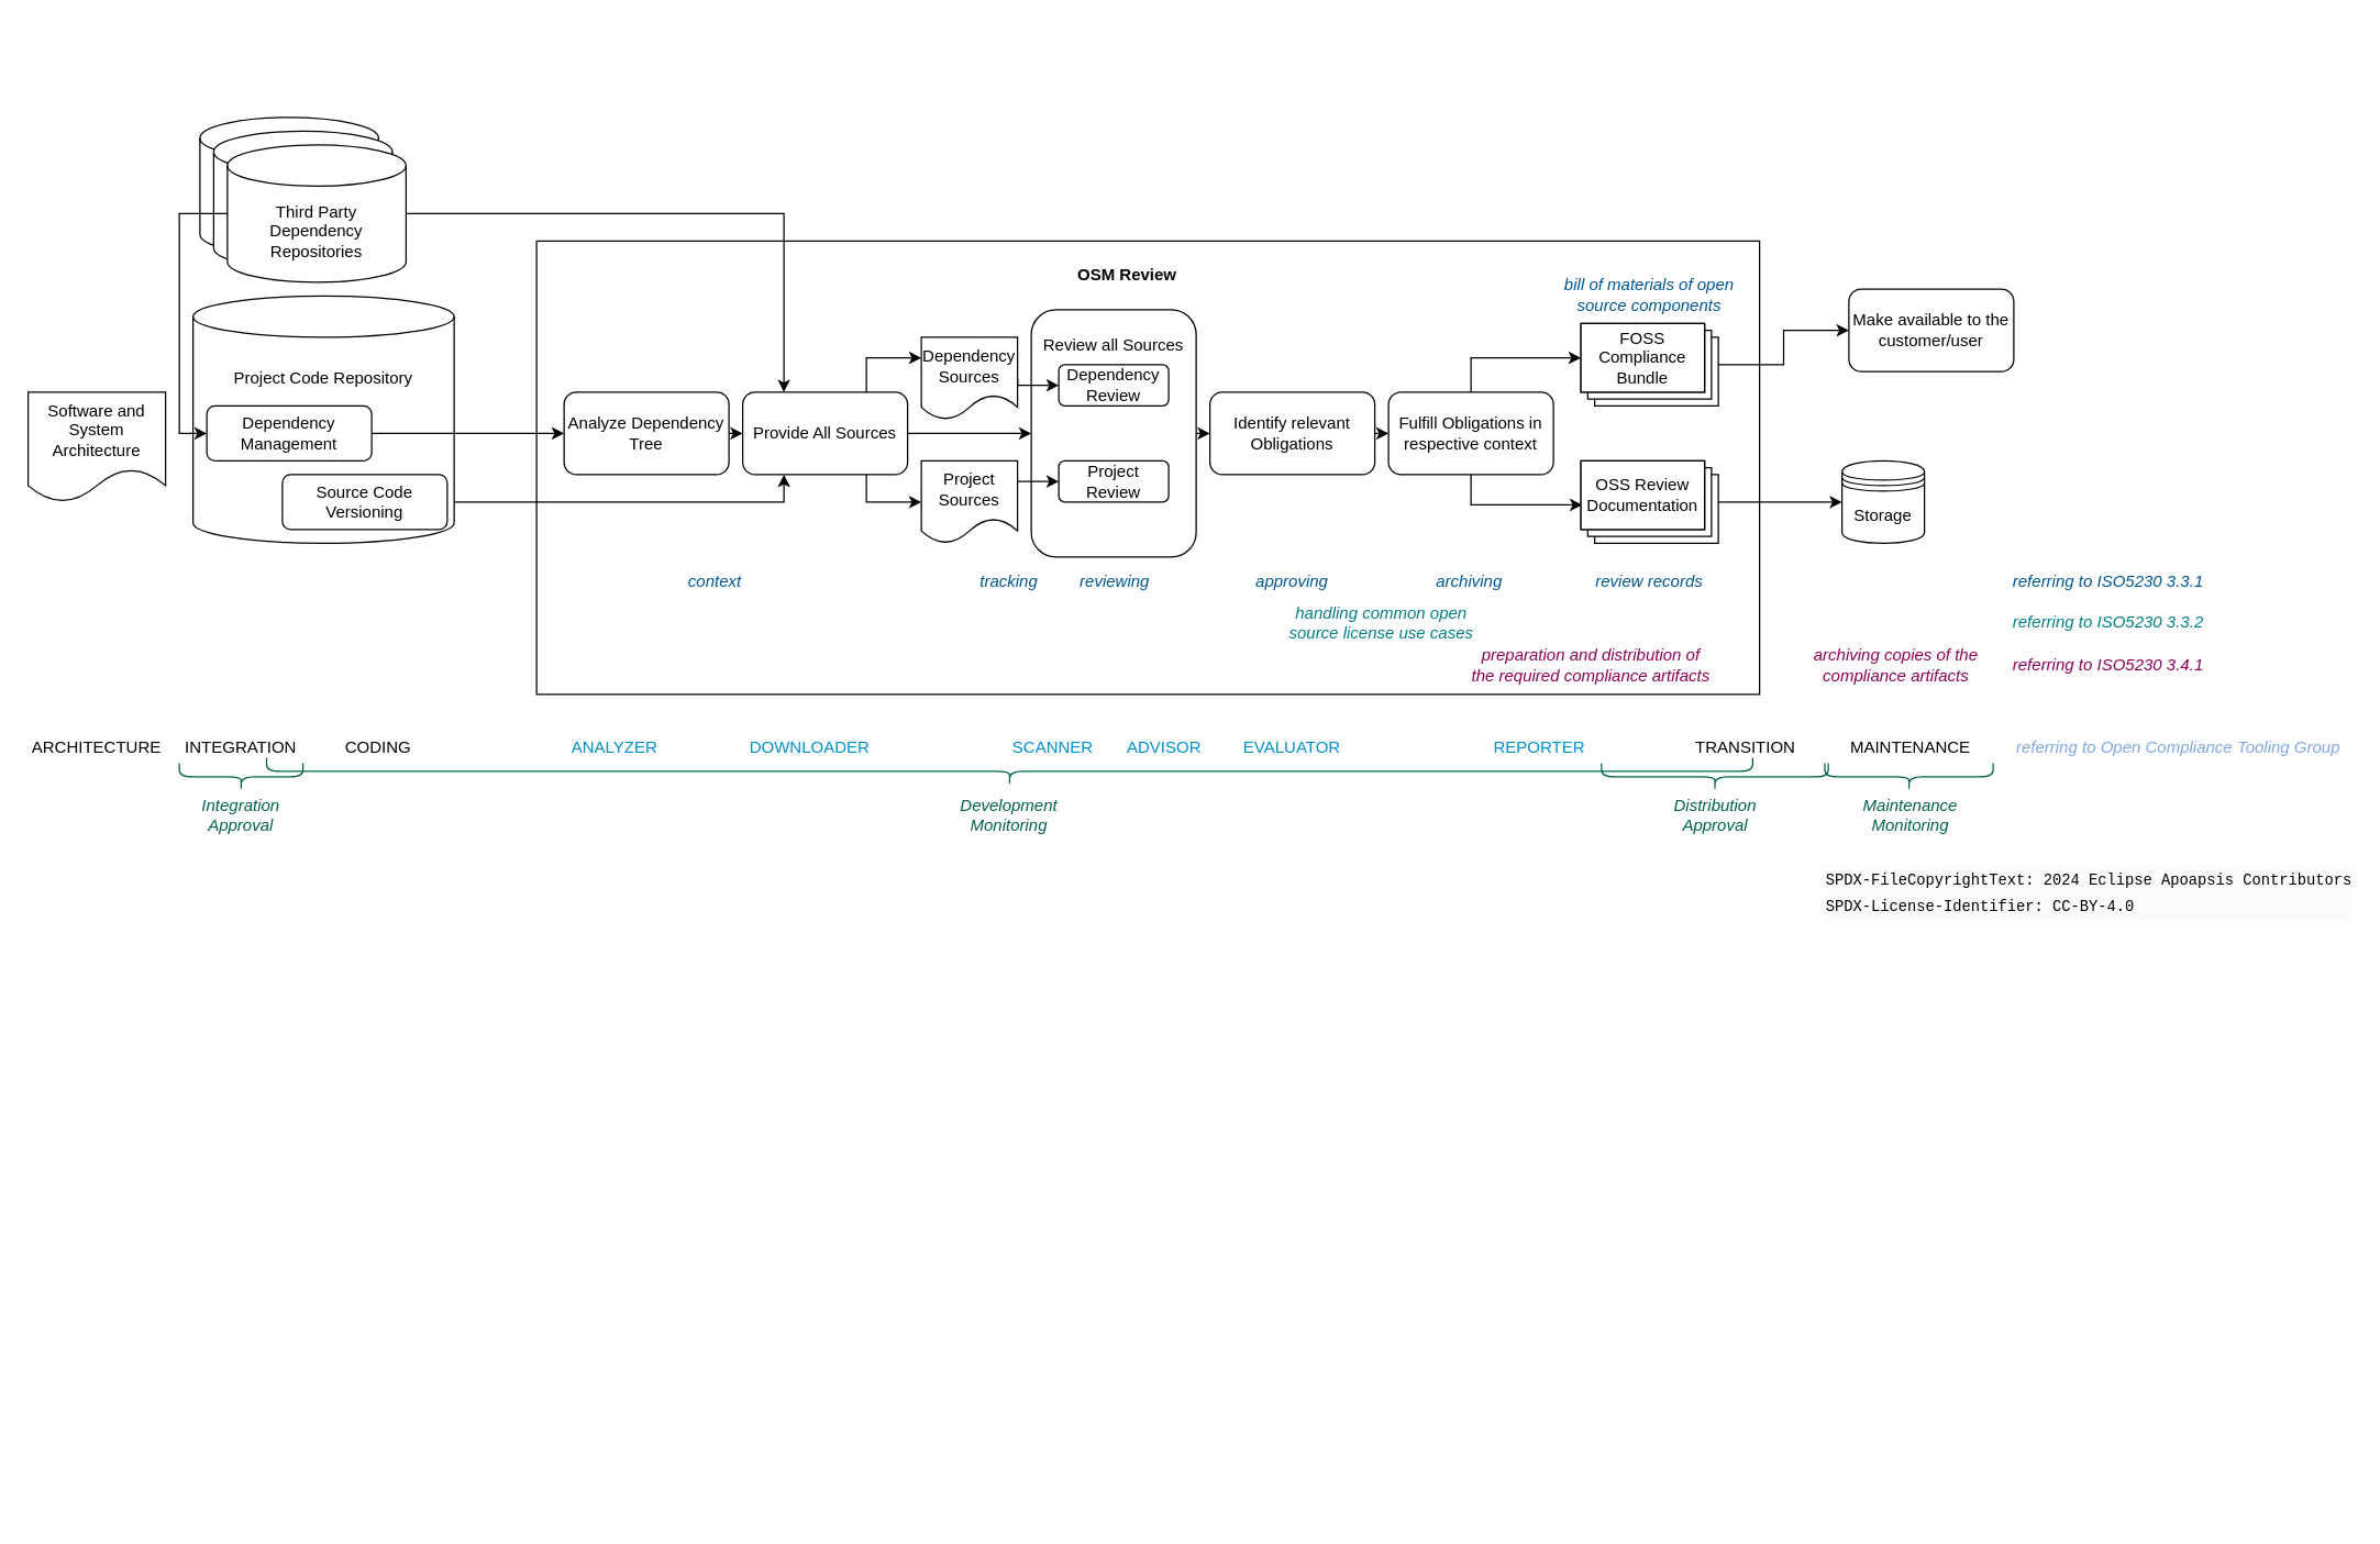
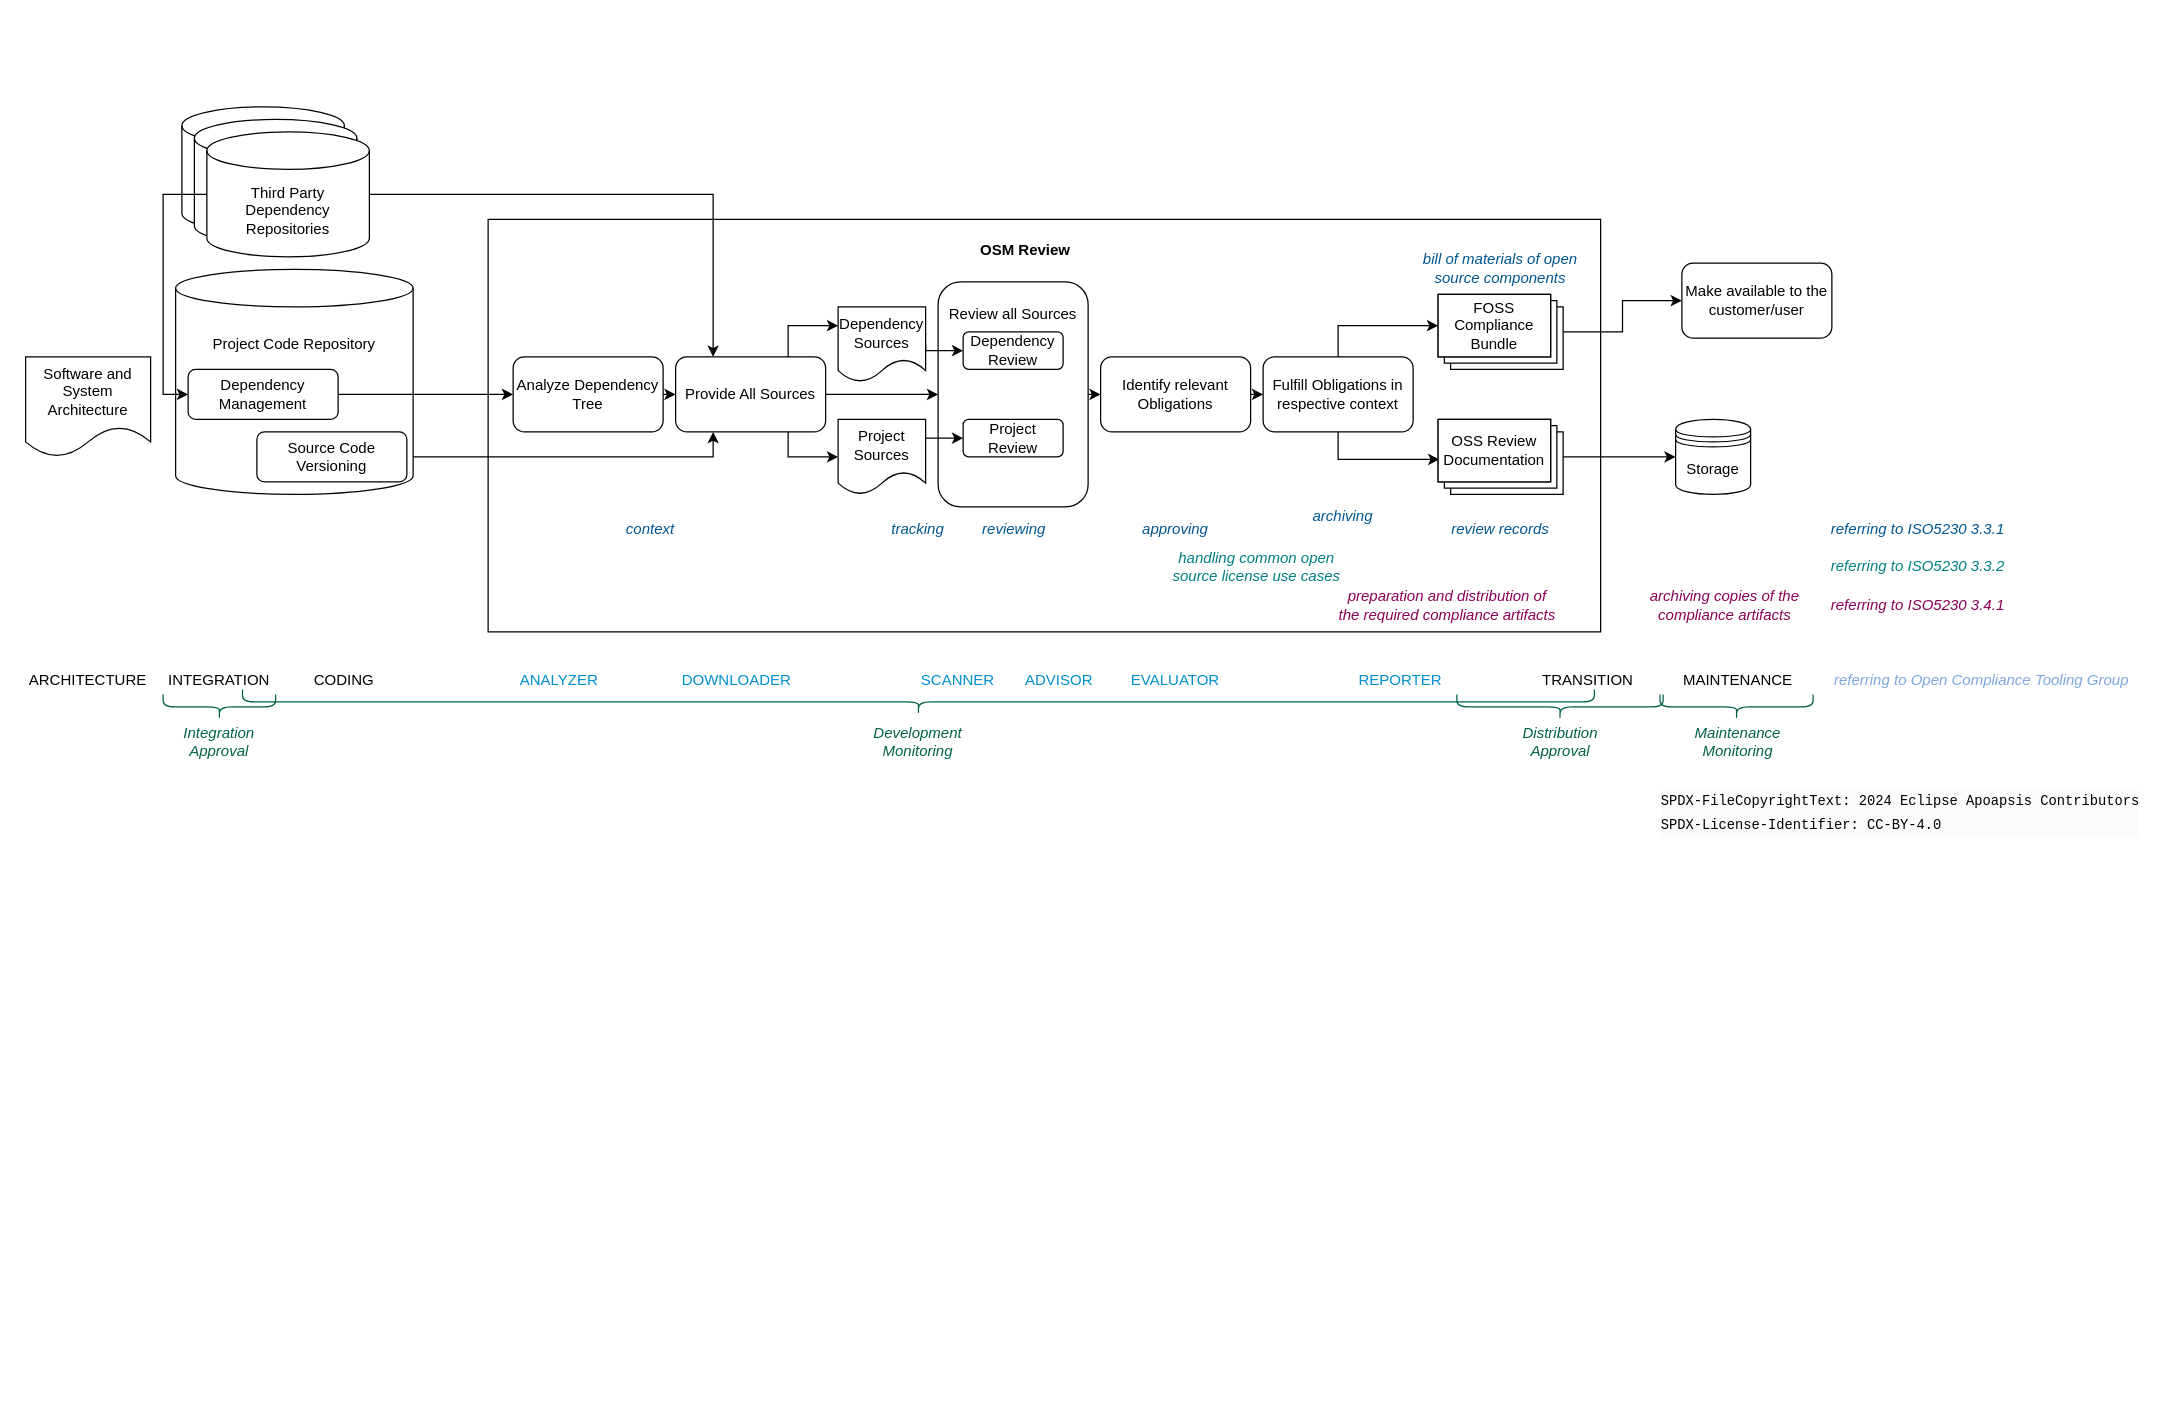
- <mxCell id="52" value="archiving" style="text;html=1;strokeColor=none;fillColor=none;align=center;verticalAlign=middle;whiteSpace=wrap;rounded=0;fontStyle=2;fontColor=#005691;" parent="1" vertex="1"><mxGeometry x="1039" y="408" width="60" height="30" as="geometry" /></mxCell>
+ <mxCell id="52" value="archiving" style="text;html=1;strokeColor=none;fillColor=none;align=center;verticalAlign=middle;whiteSpace=wrap;rounded=0;fontStyle=2;fontColor=#005691;" parent="1" vertex="1"><mxGeometry x="1044" y="398" width="60" height="30" as="geometry" /></mxCell>
